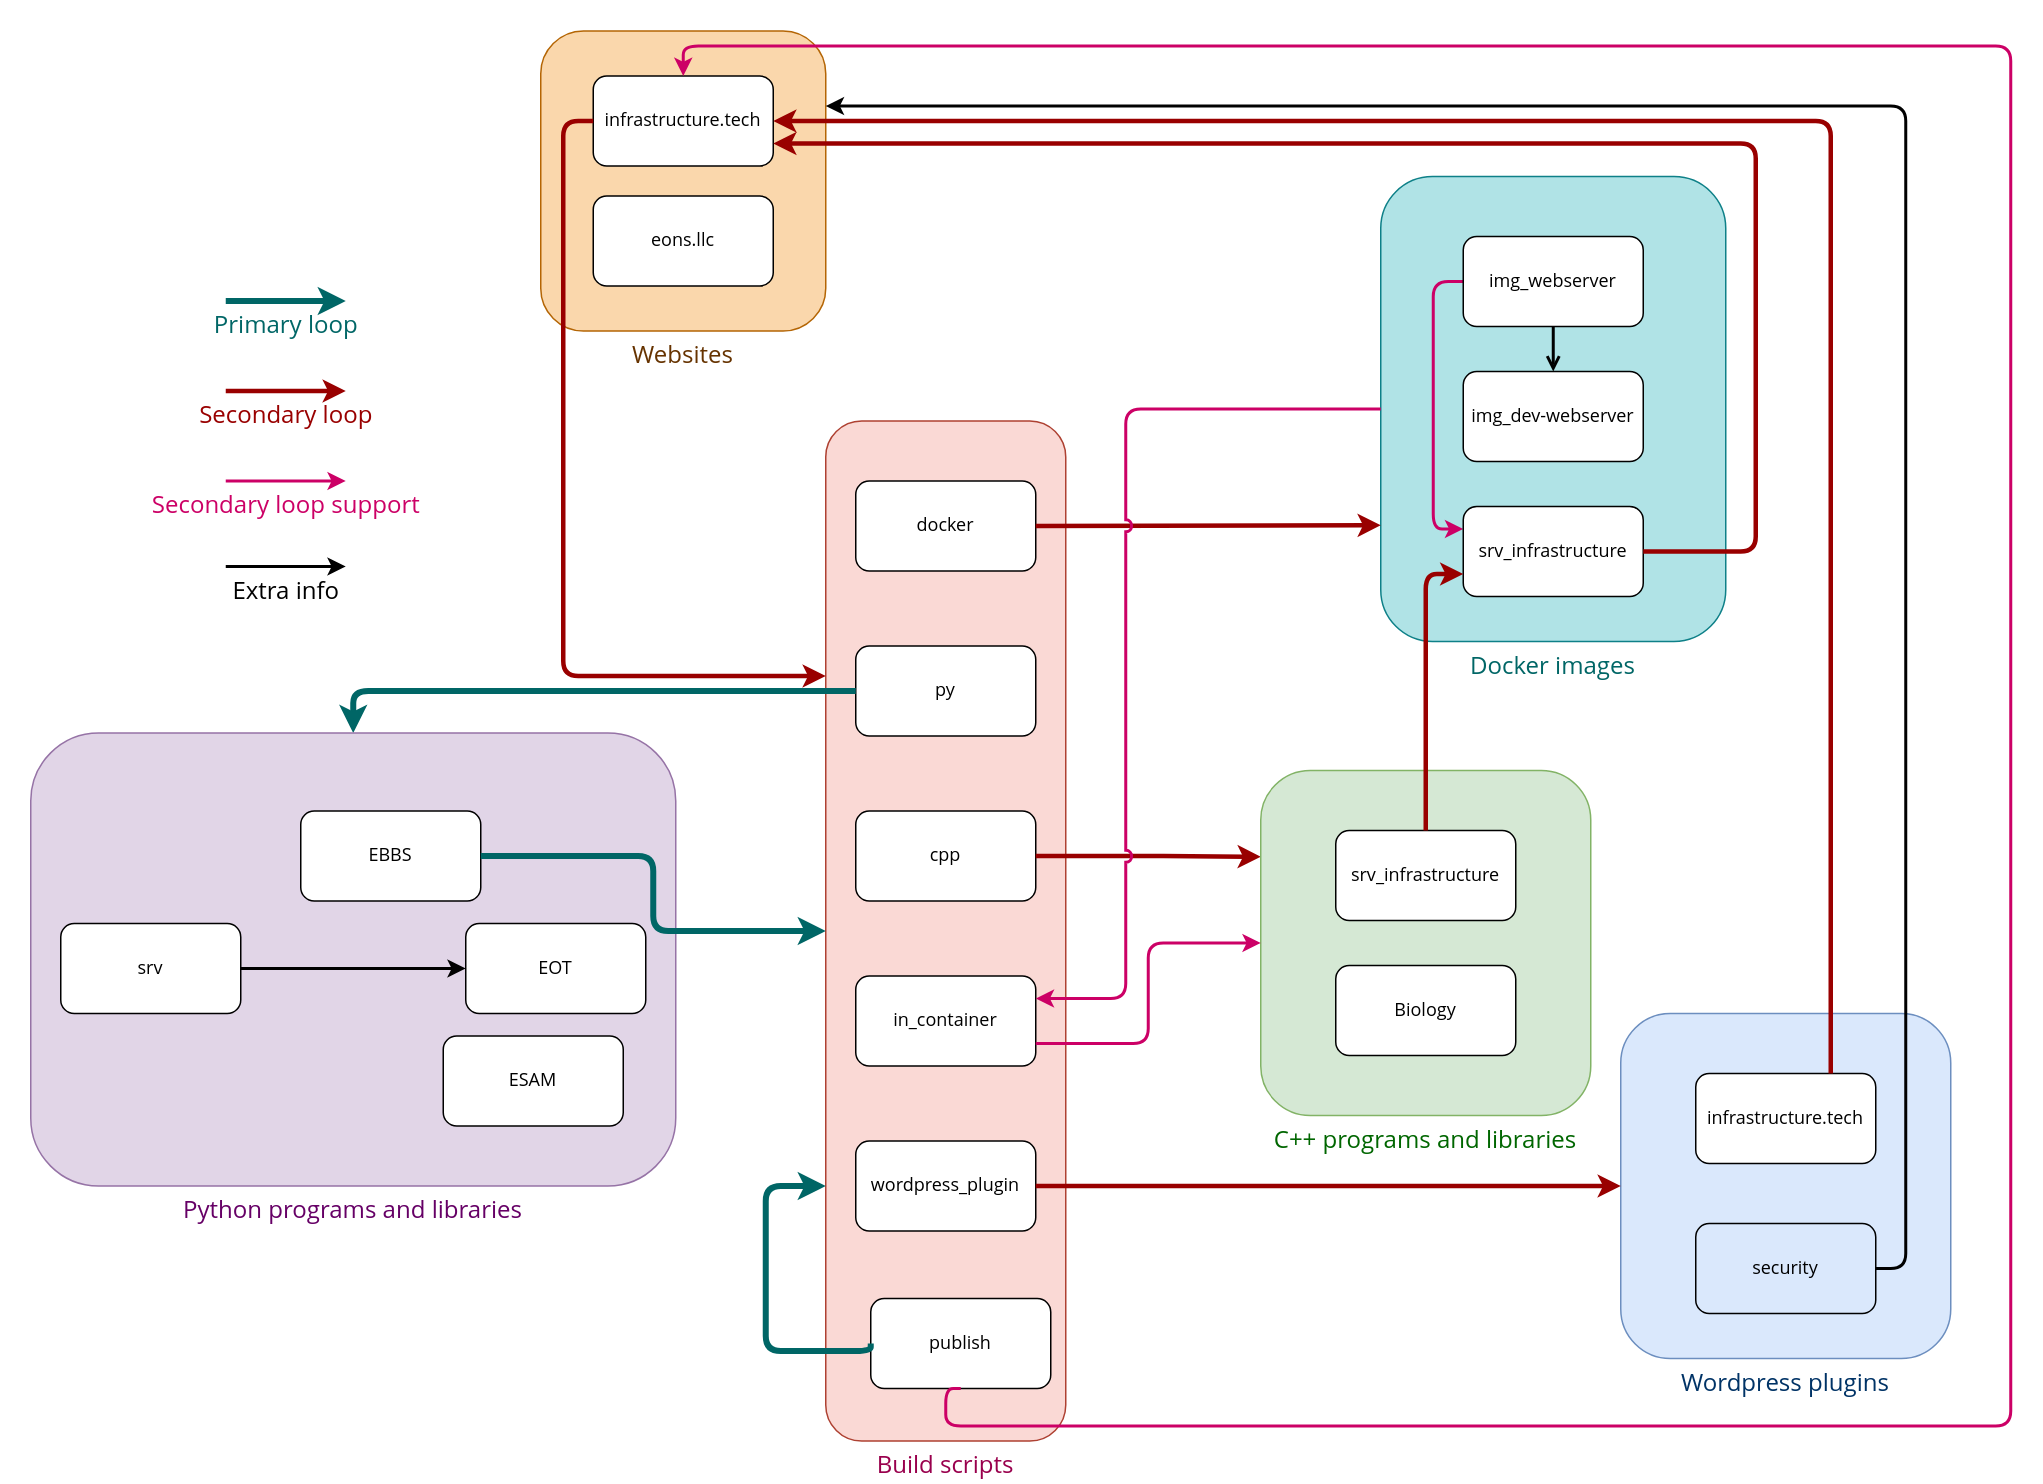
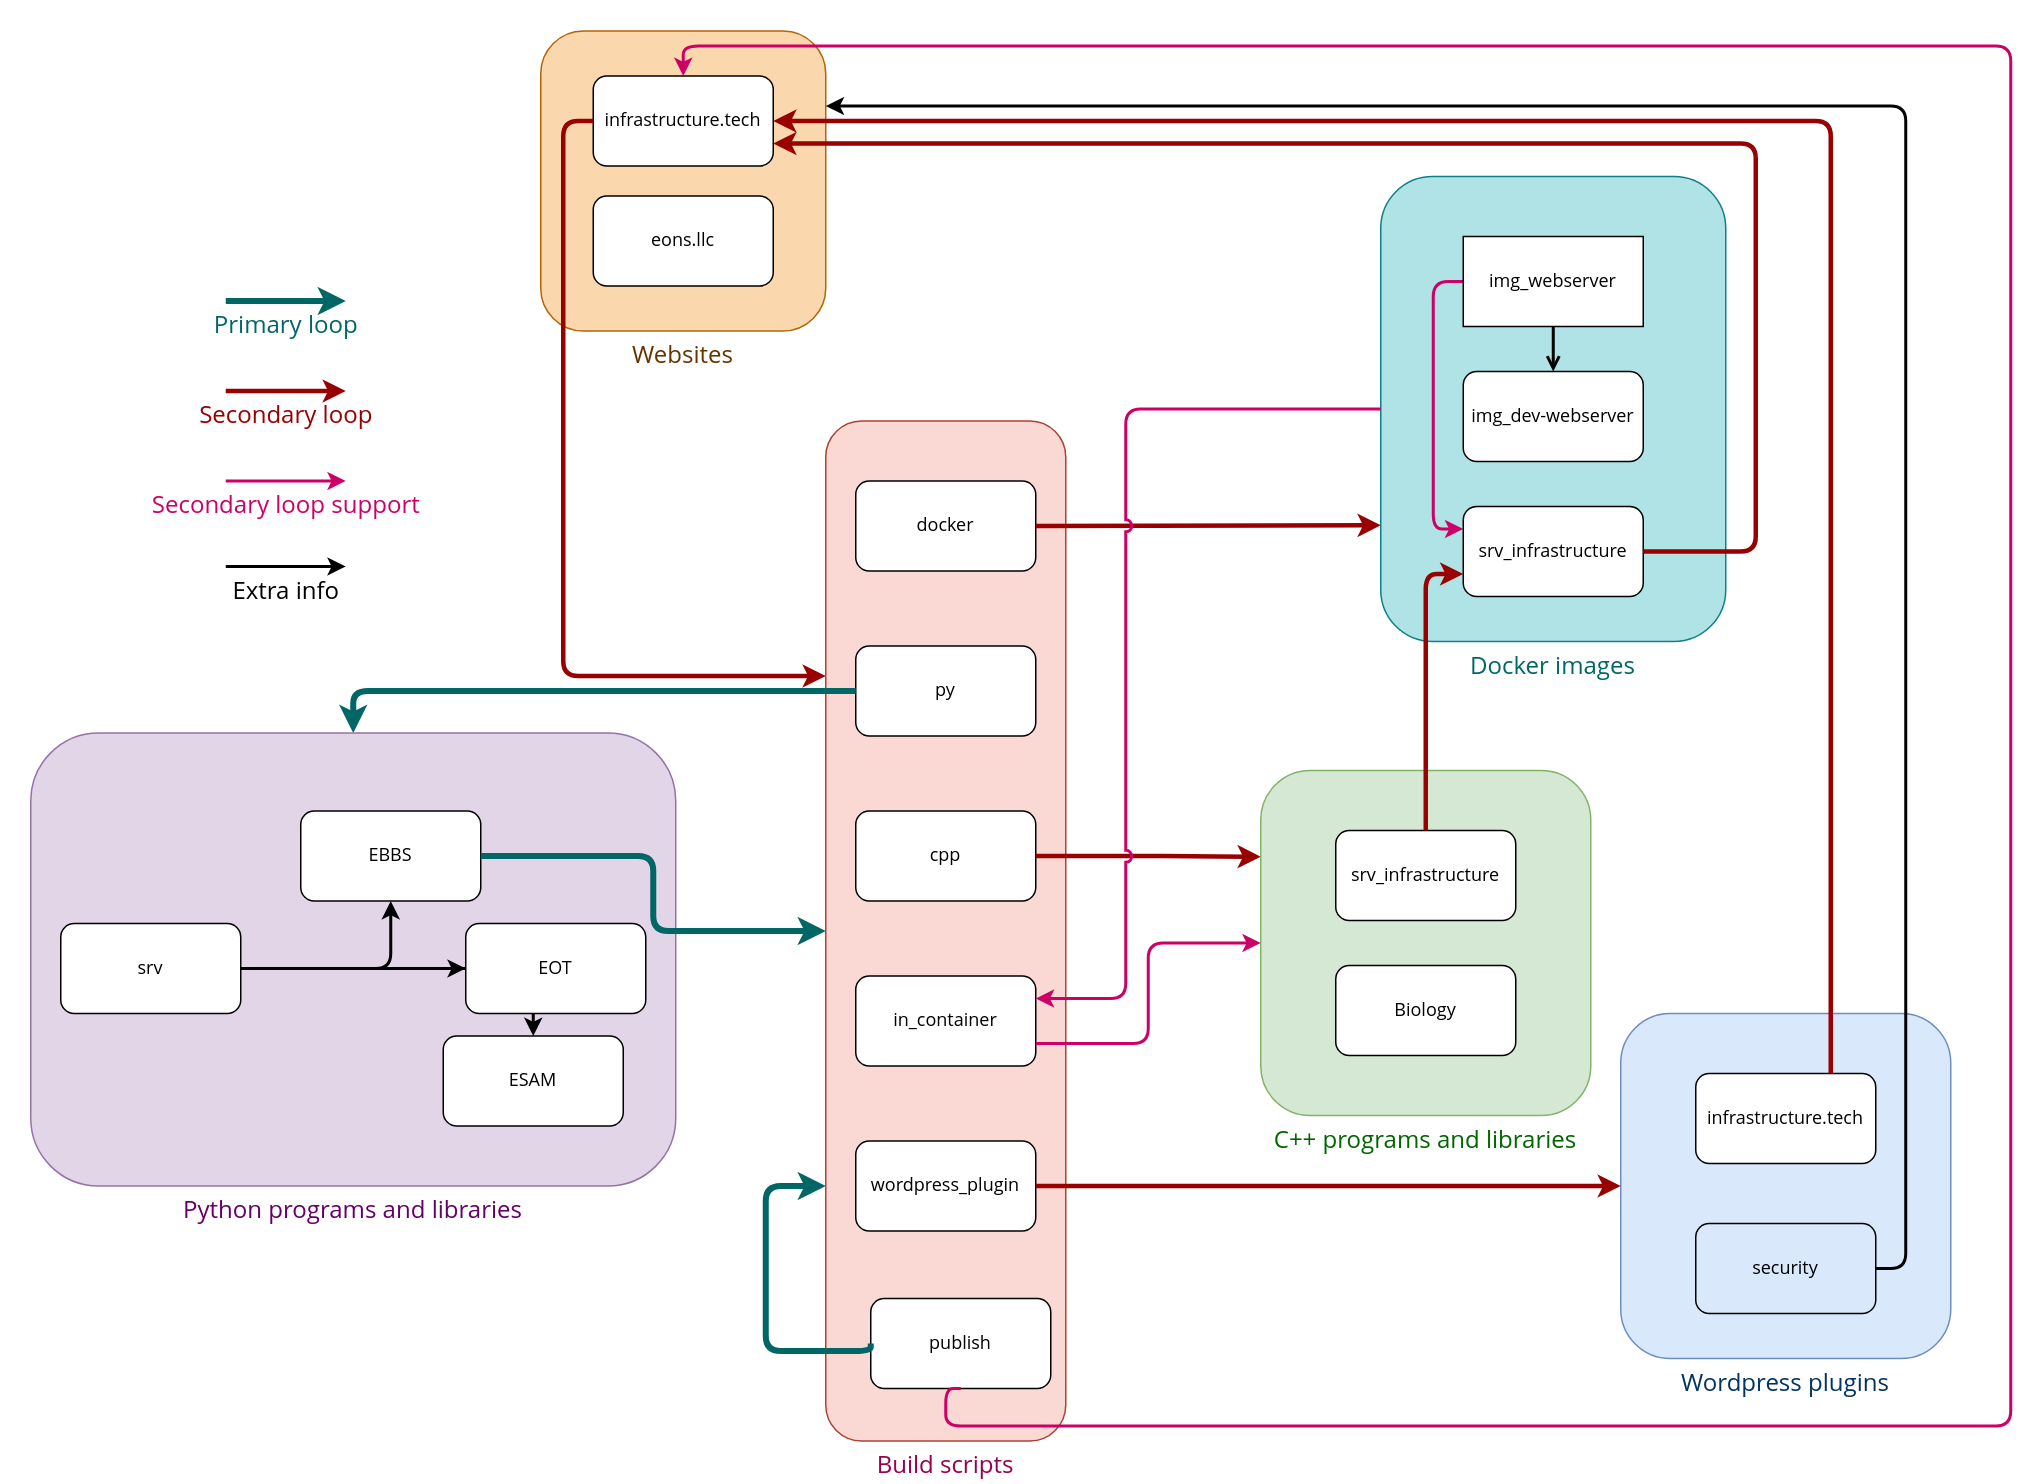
- <mxCell id="16" value="img_webserver" style="rounded=1;whiteSpace=wrap;html=1;fontFamily=Open Sans;fontSource=https%3A%2F%2Ffonts.googleapis.com%2Fcss%3Ffamily%3DOpen%2BSans;" vertex="1" parent="11"><mxGeometry x="55" y="40" width="120" height="60" as="geometry" /></mxCell>
+ <mxCell id="16" value="img_webserver" style="whiteSpace=wrap;html=1;fontFamily=Open Sans;fontSource=https%3A%2F%2Ffonts.googleapis.com%2Fcss%3Ffamily%3DOpen%2BSans;rounded=0;" vertex="1" parent="11"><mxGeometry x="55" y="40" width="120" height="60" as="geometry" /></mxCell>
+ <mxCell id="44" style="edgeStyle=orthogonalEdgeStyle;rounded=1;orthogonalLoop=1;jettySize=auto;html=1;exitX=1;exitY=0.5;exitDx=0;exitDy=0;entryX=0.5;entryY=1;entryDx=0;entryDy=0;strokeWidth=2;fontFamily=Open Sans;fontSource=https%3A%2F%2Ffonts.googleapis.com%2Fcss%3Ffamily%3DOpen%2BSans;" edge="1" parent="41" source="45" target="43"><mxGeometry relative="1" as="geometry" /></mxCell>
+ <mxCell id="47" style="edgeStyle=orthogonalEdgeStyle;rounded=1;orthogonalLoop=1;jettySize=auto;html=1;exitX=1;exitY=0.5;exitDx=0;exitDy=0;entryX=0.5;entryY=0;entryDx=0;entryDy=0;strokeWidth=2;fontFamily=Open Sans;fontSource=https%3A%2F%2Ffonts.googleapis.com%2Fcss%3Ffamily%3DOpen%2BSans;" edge="1" parent="41" source="45" target="46"><mxGeometry relative="1" as="geometry" /></mxCell>
